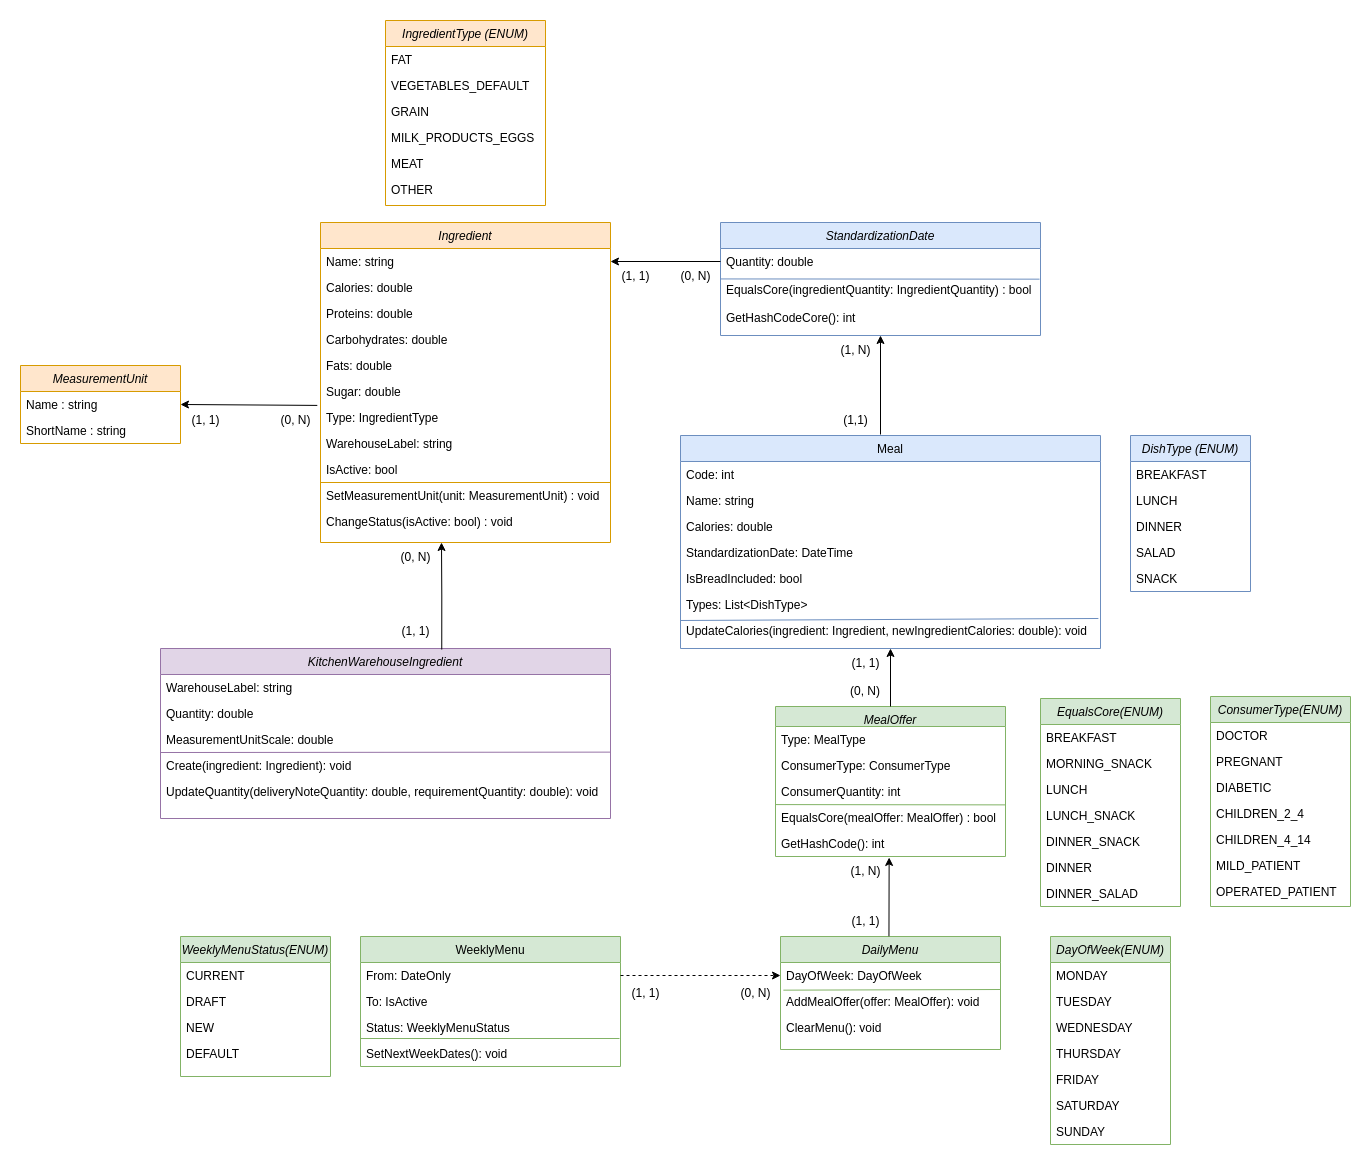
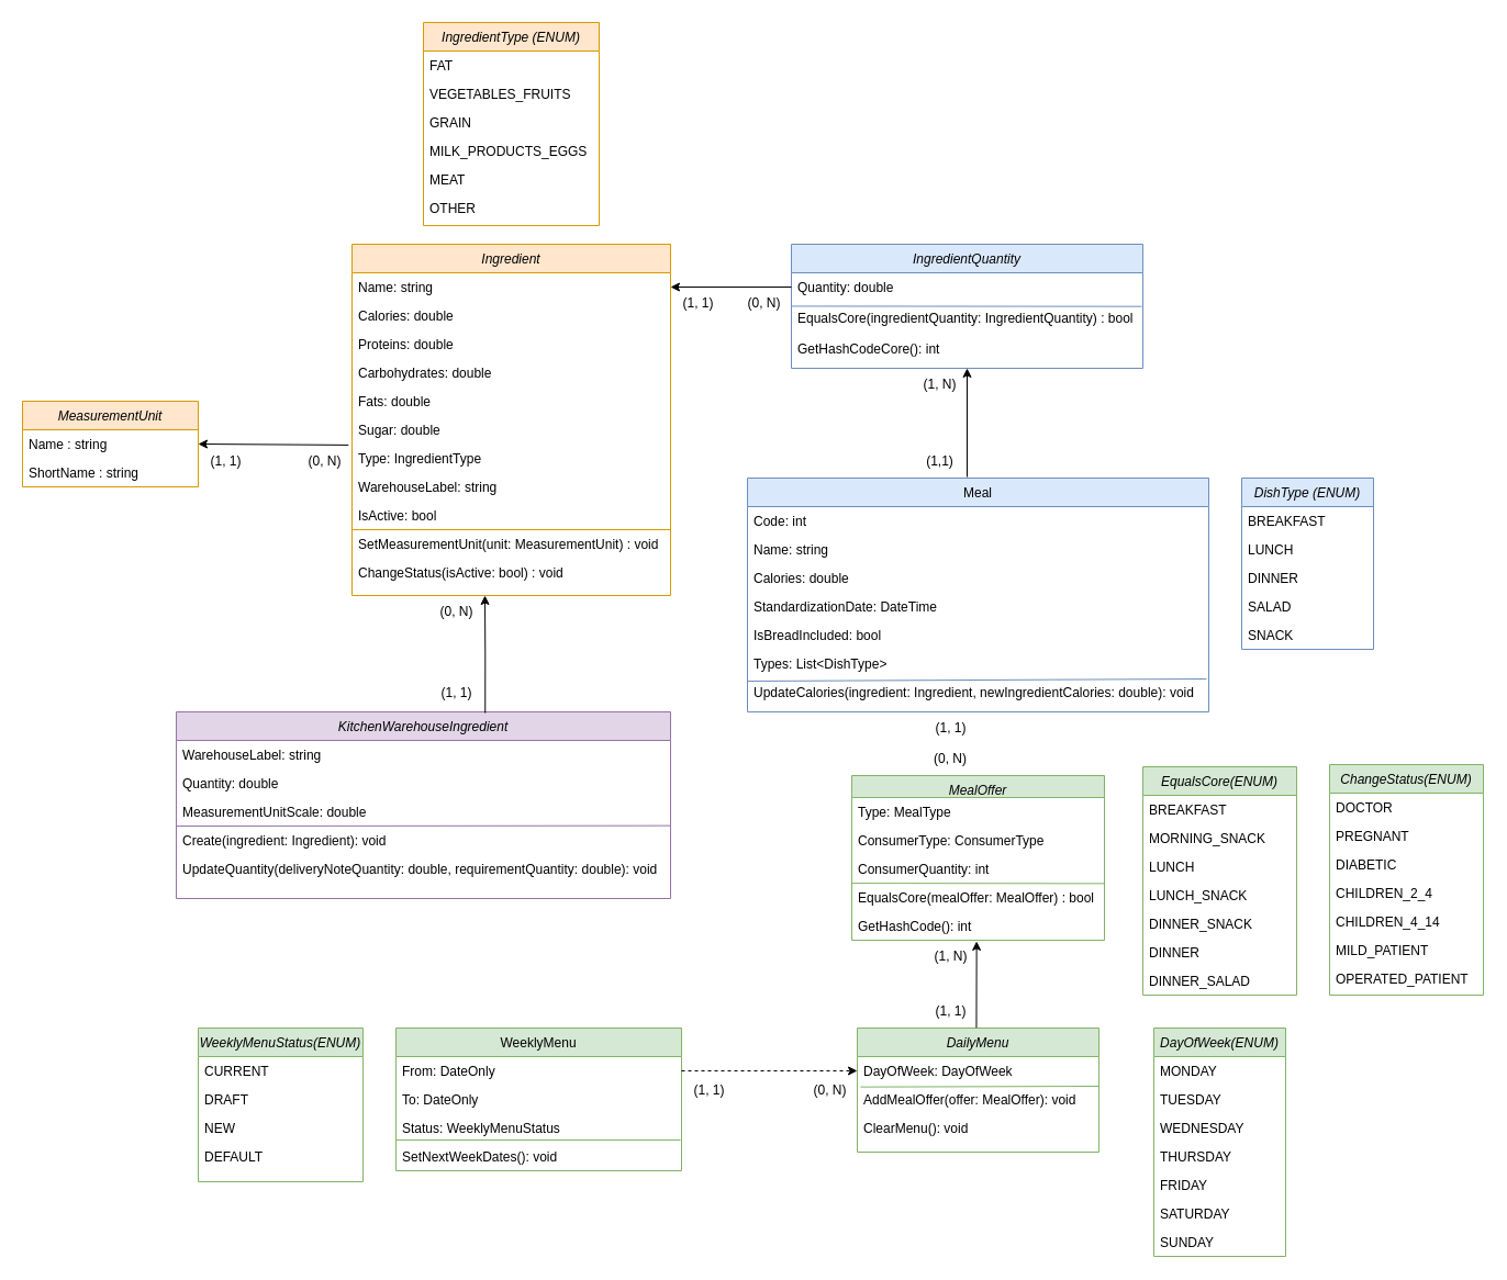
- <mxCell id="40" value="VEGETABLES_DEFAULT" style="text;align=left;verticalAlign=top;spacingLeft=4;spacingRight=4;overflow=hidden;rotatable=0;points=[[0,0.5],[1,0.5]];portConstraint=eastwest;rounded=0;shadow=0;html=0;" parent="38" vertex="1"><mxGeometry y="52" width="160" height="26" as="geometry" /></mxCell>
+ <mxCell id="40" value="VEGETABLES_FRUITS" style="text;align=left;verticalAlign=top;spacingLeft=4;spacingRight=4;overflow=hidden;rotatable=0;points=[[0,0.5],[1,0.5]];portConstraint=eastwest;rounded=0;shadow=0;html=0;" parent="38" vertex="1"><mxGeometry y="52" width="160" height="26" as="geometry" /></mxCell>
- <mxCell id="24" value="StandardizationDate" style="swimlane;fontStyle=2;align=center;verticalAlign=top;childLayout=stackLayout;horizontal=1;startSize=26;horizontalStack=0;resizeParent=1;resizeLast=0;collapsible=1;marginBottom=0;rounded=0;shadow=0;strokeWidth=1;fillColor=#dae8fc;strokeColor=#6c8ebf;" parent="1" vertex="1"><mxGeometry x="720" y="222" width="320" height="113" as="geometry"><mxRectangle x="230" y="140" width="160" height="26" as="alternateBounds" /></mxGeometry></mxCell>
+ <mxCell id="24" value="IngredientQuantity" style="swimlane;fontStyle=2;align=center;verticalAlign=top;childLayout=stackLayout;horizontal=1;startSize=26;horizontalStack=0;resizeParent=1;resizeLast=0;collapsible=1;marginBottom=0;rounded=0;shadow=0;strokeWidth=1;fillColor=#dae8fc;strokeColor=#6c8ebf;" parent="1" vertex="1"><mxGeometry x="720" y="222" width="320" height="113" as="geometry"><mxRectangle x="230" y="140" width="160" height="26" as="alternateBounds" /></mxGeometry></mxCell>
- <mxCell id="84" value="" style="endArrow=classic;html=1;rounded=0;exitX=0.5;exitY=0;exitDx=0;exitDy=0;entryX=0.5;entryY=1;entryDx=0;entryDy=0;" parent="1" source="53" target="15" edge="1"><mxGeometry width="50" height="50" relative="1" as="geometry"><mxPoint x="1620" y="229" as="sourcePoint" /><mxPoint x="1570" y="264" as="targetPoint" /></mxGeometry></mxCell>
- <mxCell id="66" value="ConsumerType(ENUM)" style="swimlane;fontStyle=2;align=center;verticalAlign=top;childLayout=stackLayout;horizontal=1;startSize=26;horizontalStack=0;resizeParent=1;resizeLast=0;collapsible=1;marginBottom=0;rounded=0;shadow=0;strokeWidth=1;fillColor=#d5e8d4;strokeColor=#82b366;" parent="1" vertex="1"><mxGeometry x="1210" y="696" width="140" height="210" as="geometry"><mxRectangle x="230" y="140" width="160" height="26" as="alternateBounds" /></mxGeometry></mxCell>
+ <mxCell id="66" value="ChangeStatus(ENUM)" style="swimlane;fontStyle=2;align=center;verticalAlign=top;childLayout=stackLayout;horizontal=1;startSize=26;horizontalStack=0;resizeParent=1;resizeLast=0;collapsible=1;marginBottom=0;rounded=0;shadow=0;strokeWidth=1;fillColor=#d5e8d4;strokeColor=#82b366;" parent="1" vertex="1"><mxGeometry x="1210" y="696" width="140" height="210" as="geometry"><mxRectangle x="230" y="140" width="160" height="26" as="alternateBounds" /></mxGeometry></mxCell>
- <mxCell id="62" value="To: IsActive" style="text;align=left;verticalAlign=top;spacingLeft=4;spacingRight=4;overflow=hidden;rotatable=0;points=[[0,0.5],[1,0.5]];portConstraint=eastwest;" parent="60" vertex="1"><mxGeometry y="52" width="260" height="26" as="geometry" /></mxCell>
+ <mxCell id="62" value="To: DateOnly" style="text;align=left;verticalAlign=top;spacingLeft=4;spacingRight=4;overflow=hidden;rotatable=0;points=[[0,0.5],[1,0.5]];portConstraint=eastwest;" parent="60" vertex="1"><mxGeometry y="52" width="260" height="26" as="geometry" /></mxCell>
